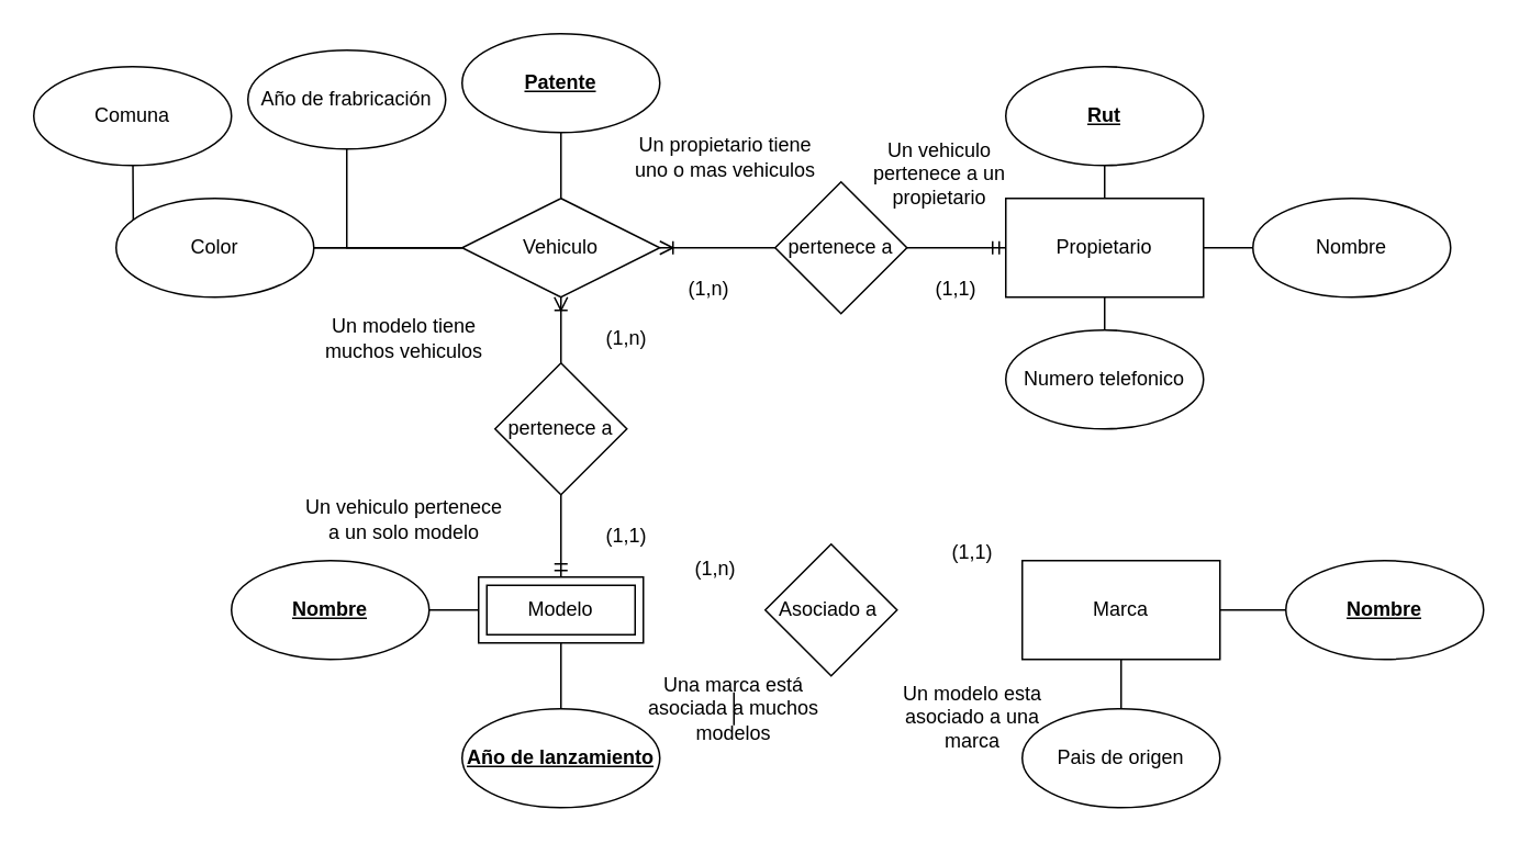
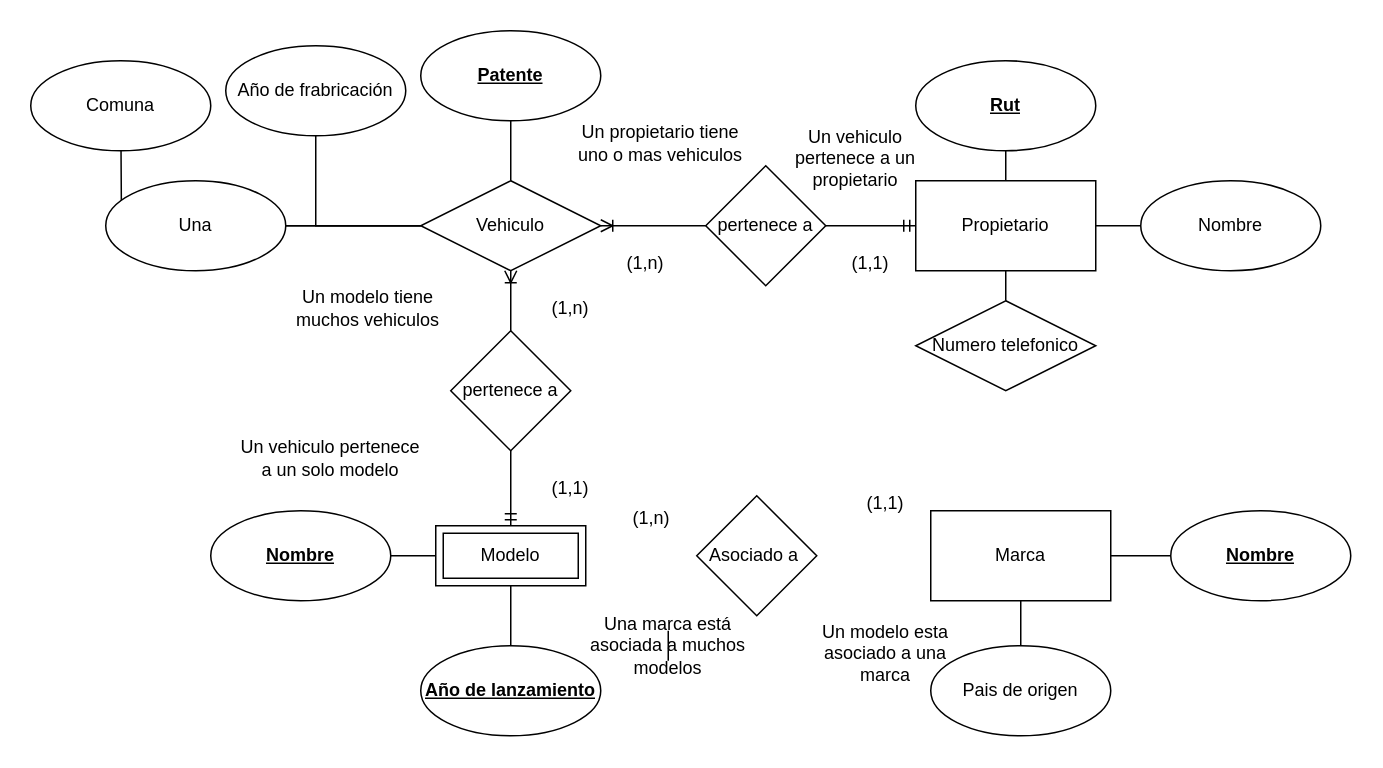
- <mxCell id="38" value="Color" style="ellipse;whiteSpace=wrap;html=1;rounded=0;" parent="1" vertex="1"><mxGeometry x="70" y="120" width="120" height="60" as="geometry" /></mxCell>
+ <mxCell id="38" value="Una" style="ellipse;whiteSpace=wrap;html=1;rounded=0;" parent="1" vertex="1"><mxGeometry x="70" y="120" width="120" height="60" as="geometry" /></mxCell>
- <mxCell id="36" value="Numero telefonico" style="ellipse;whiteSpace=wrap;html=1;rounded=0;" parent="1" vertex="1"><mxGeometry x="610" y="200" width="120" height="60" as="geometry" /></mxCell>
+ <mxCell id="36" value="Numero telefonico" style="rhombus;whiteSpace=wrap;html=1;" parent="1" vertex="1"><mxGeometry x="610" y="200" width="120" height="60" as="geometry" /></mxCell>
- <mxCell id="27" value="Un vehiculo pertenece a un solo modelo" style="text;html=1;strokeColor=none;fillColor=none;align=center;verticalAlign=middle;whiteSpace=wrap;rounded=0;" parent="1" vertex="1"><mxGeometry x="180" y="300" width="130" height="30" as="geometry" /></mxCell>
+ <mxCell id="27" value="Un vehiculo pertenece a un solo modelo" style="text;html=1;strokeColor=none;fillColor=none;align=center;verticalAlign=middle;whiteSpace=wrap;rounded=0;" parent="1" vertex="1"><mxGeometry x="155" y="290" width="130" height="30" as="geometry" /></mxCell>
